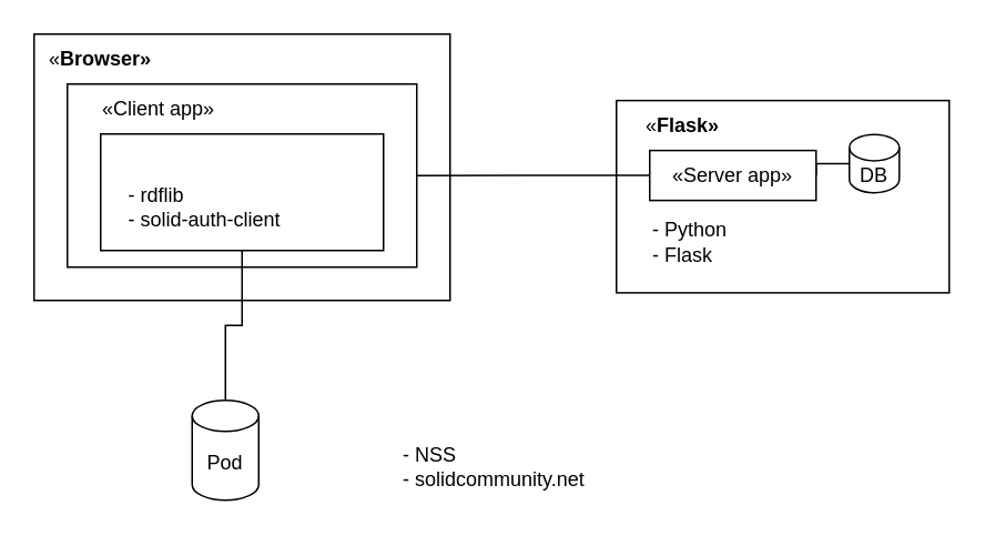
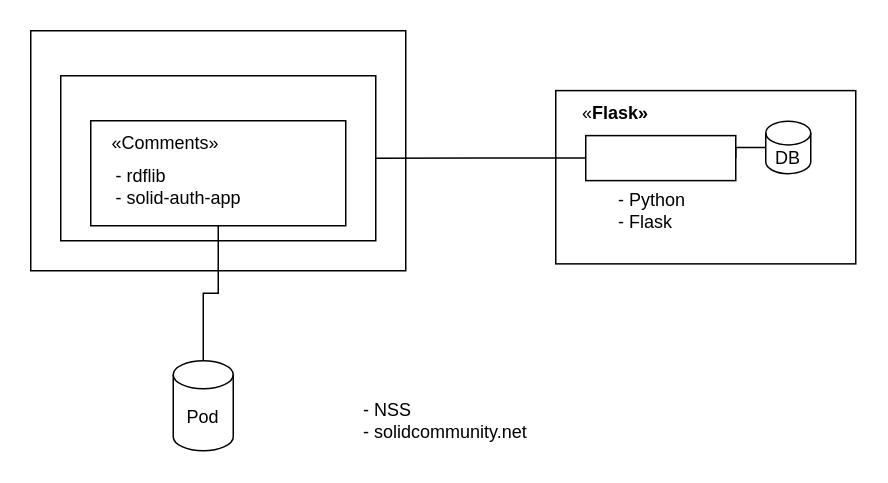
- <mxCell id="6" value="«&lt;b&gt;Browser»&lt;/b&gt;" style="text;html=1;strokeColor=none;fillColor=none;align=center;verticalAlign=middle;whiteSpace=wrap;rounded=0;" vertex="1" parent="1"><mxGeometry x="40" y="20" width="40" height="30" as="geometry" /></mxCell>
- <mxCell id="7" value="«Client app»" style="text;html=1;strokeColor=none;fillColor=none;align=center;verticalAlign=middle;whiteSpace=wrap;rounded=0;" vertex="1" parent="1"><mxGeometry x="60" y="50" width="70" height="30" as="geometry" /></mxCell>
+ <mxCell id="8" value="«Comments»" style="text;html=1;strokeColor=none;fillColor=none;align=center;verticalAlign=middle;whiteSpace=wrap;rounded=0;" vertex="1" parent="1"><mxGeometry x="80" y="80" width="60" height="30" as="geometry" /></mxCell>
- <mxCell id="13" value="«Server app»" style="text;html=1;strokeColor=none;fillColor=none;align=center;verticalAlign=middle;whiteSpace=wrap;rounded=0;" vertex="1" parent="1"><mxGeometry x="400" y="89.91" width="80" height="30" as="geometry" /></mxCell>
- <mxCell id="20" value="&lt;div&gt;- rdflib&lt;/div&gt;&lt;div&gt;- solid-auth-client&lt;br&gt;&lt;/div&gt;" style="text;html=1;strokeColor=none;fillColor=none;align=left;verticalAlign=middle;whiteSpace=wrap;rounded=0;" vertex="1" parent="1"><mxGeometry x="75" y="114.13" width="140" height="20" as="geometry" /></mxCell>
+ <mxCell id="20" value="&lt;div&gt;- rdflib&lt;/div&gt;&lt;div&gt;- solid-auth-app&lt;br&gt;&lt;/div&gt;" style="text;html=1;strokeColor=none;fillColor=none;align=left;verticalAlign=middle;whiteSpace=wrap;rounded=0;" vertex="1" parent="1"><mxGeometry x="75" y="114.13" width="140" height="20" as="geometry" /></mxCell>
- <mxCell id="19" value="&lt;div&gt;- Python&lt;/div&gt;&lt;div&gt;- Flask&lt;br&gt;&lt;/div&gt;" style="text;html=1;strokeColor=none;fillColor=none;align=left;verticalAlign=middle;whiteSpace=wrap;rounded=0;" vertex="1" parent="1"><mxGeometry x="390" y="135.41" width="140" height="20" as="geometry" /></mxCell>
+ <mxCell id="19" value="&lt;div&gt;- Python&lt;/div&gt;&lt;div&gt;- Flask&lt;br&gt;&lt;/div&gt;" style="text;html=1;strokeColor=none;fillColor=none;align=left;verticalAlign=middle;whiteSpace=wrap;rounded=0;" vertex="1" parent="1"><mxGeometry x="410" y="130.41" width="140" height="20" as="geometry" /></mxCell>
